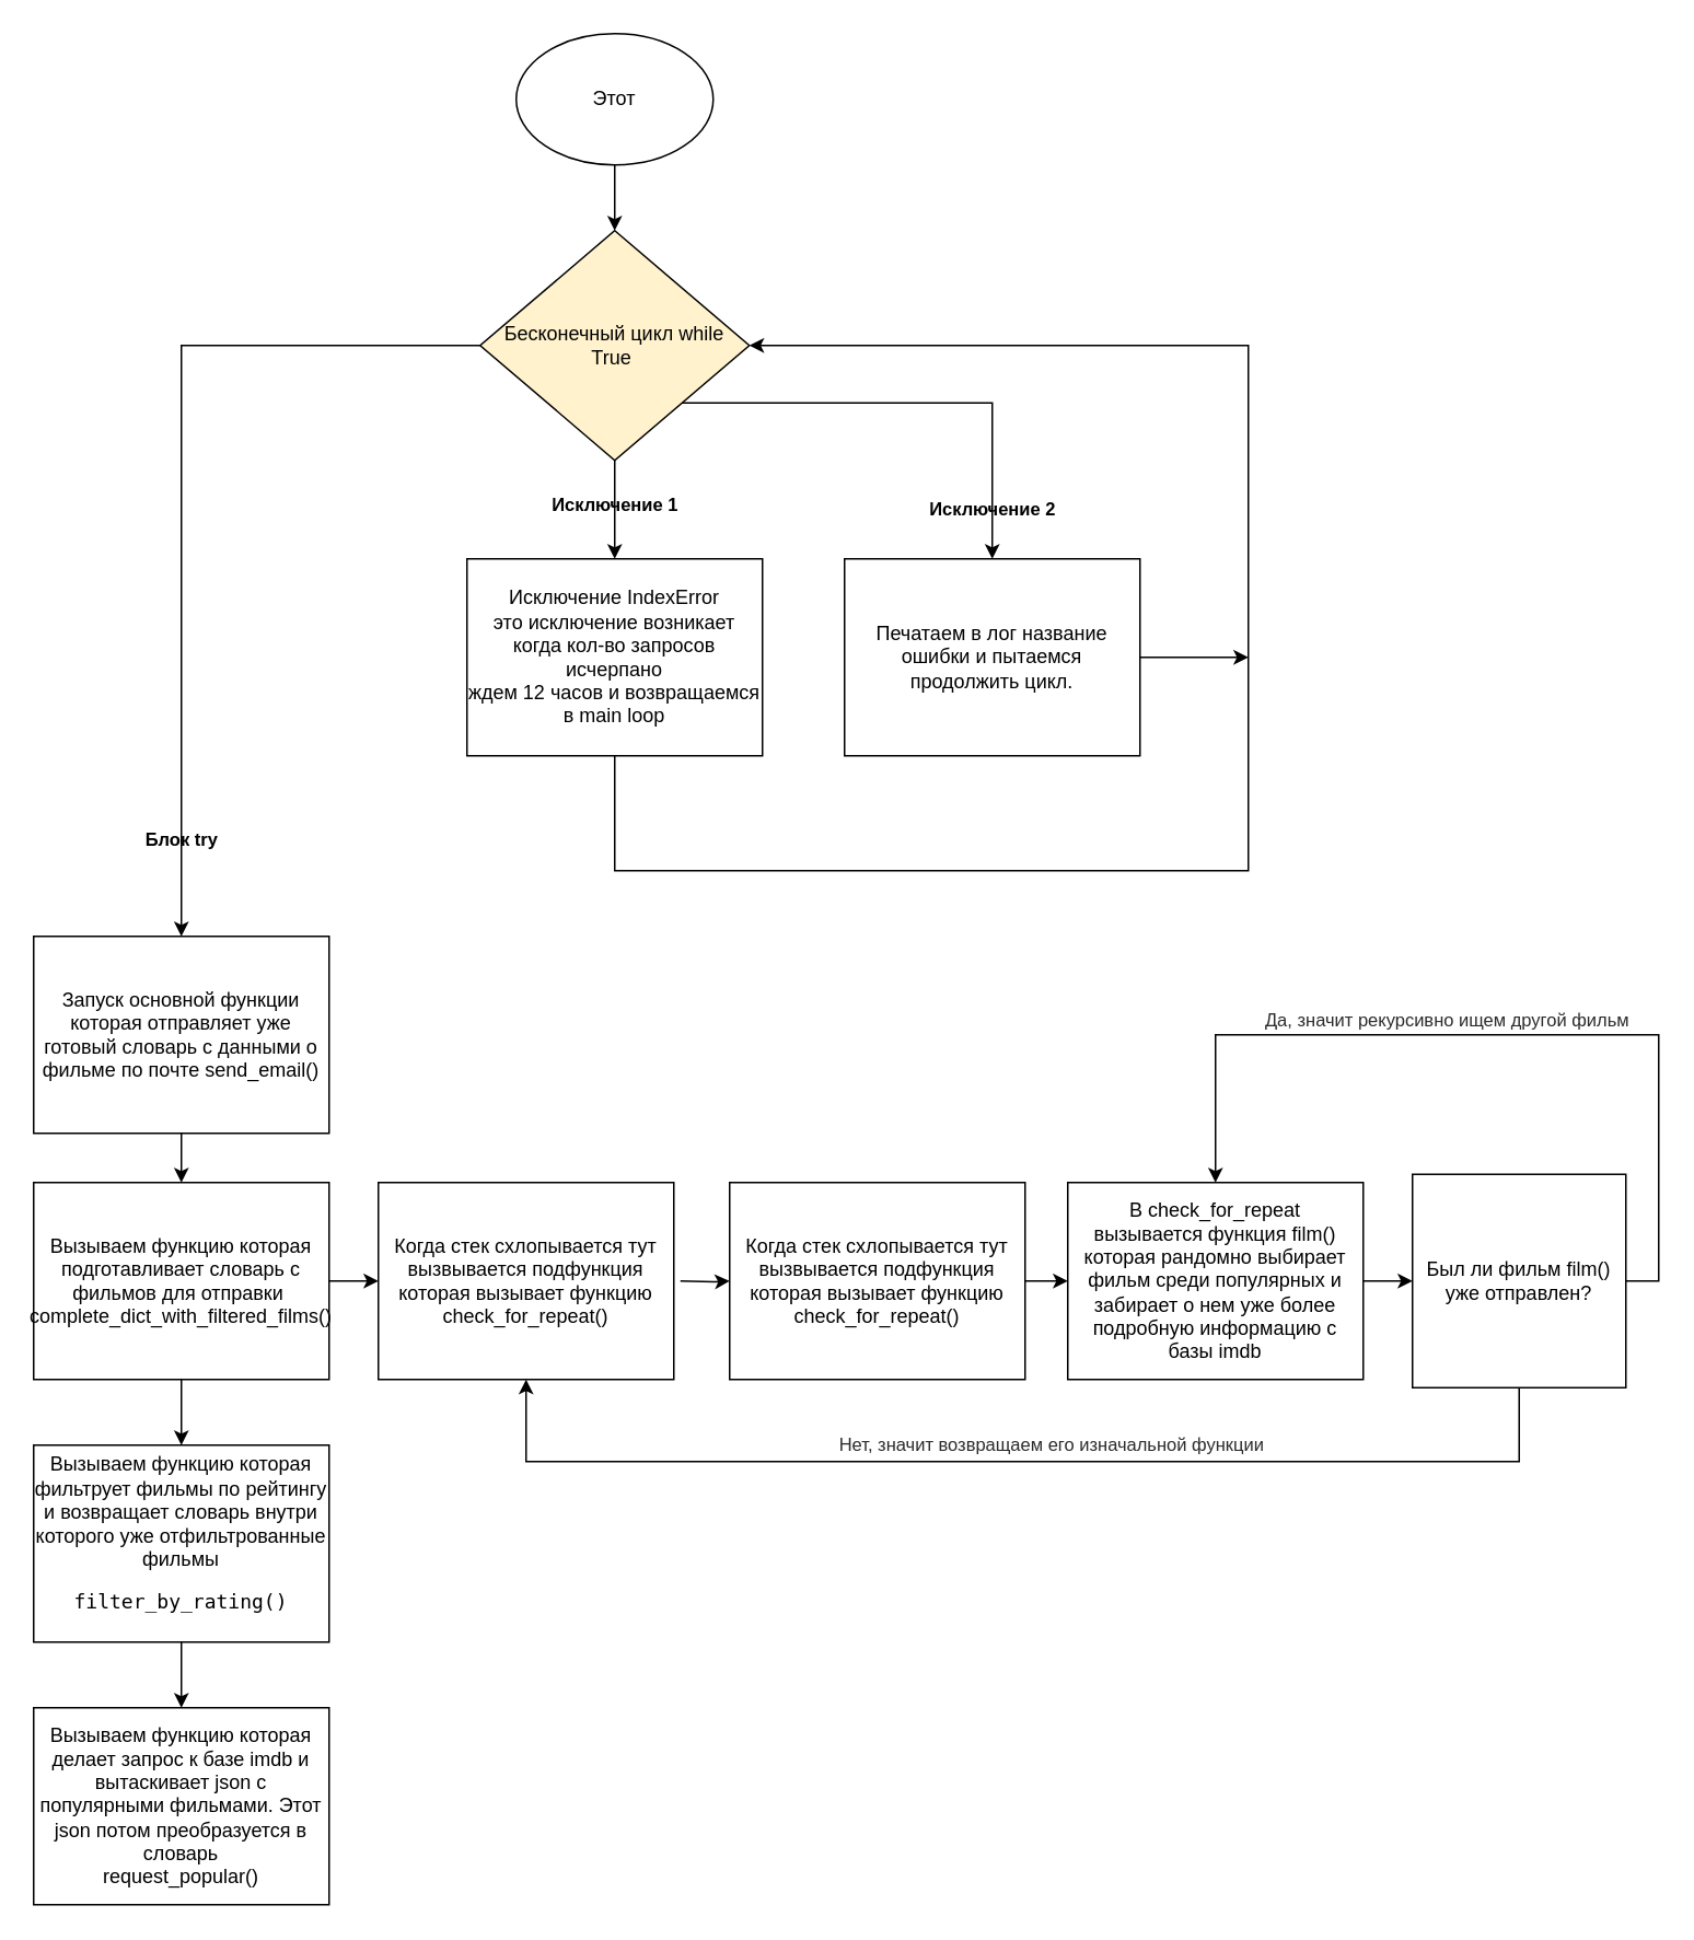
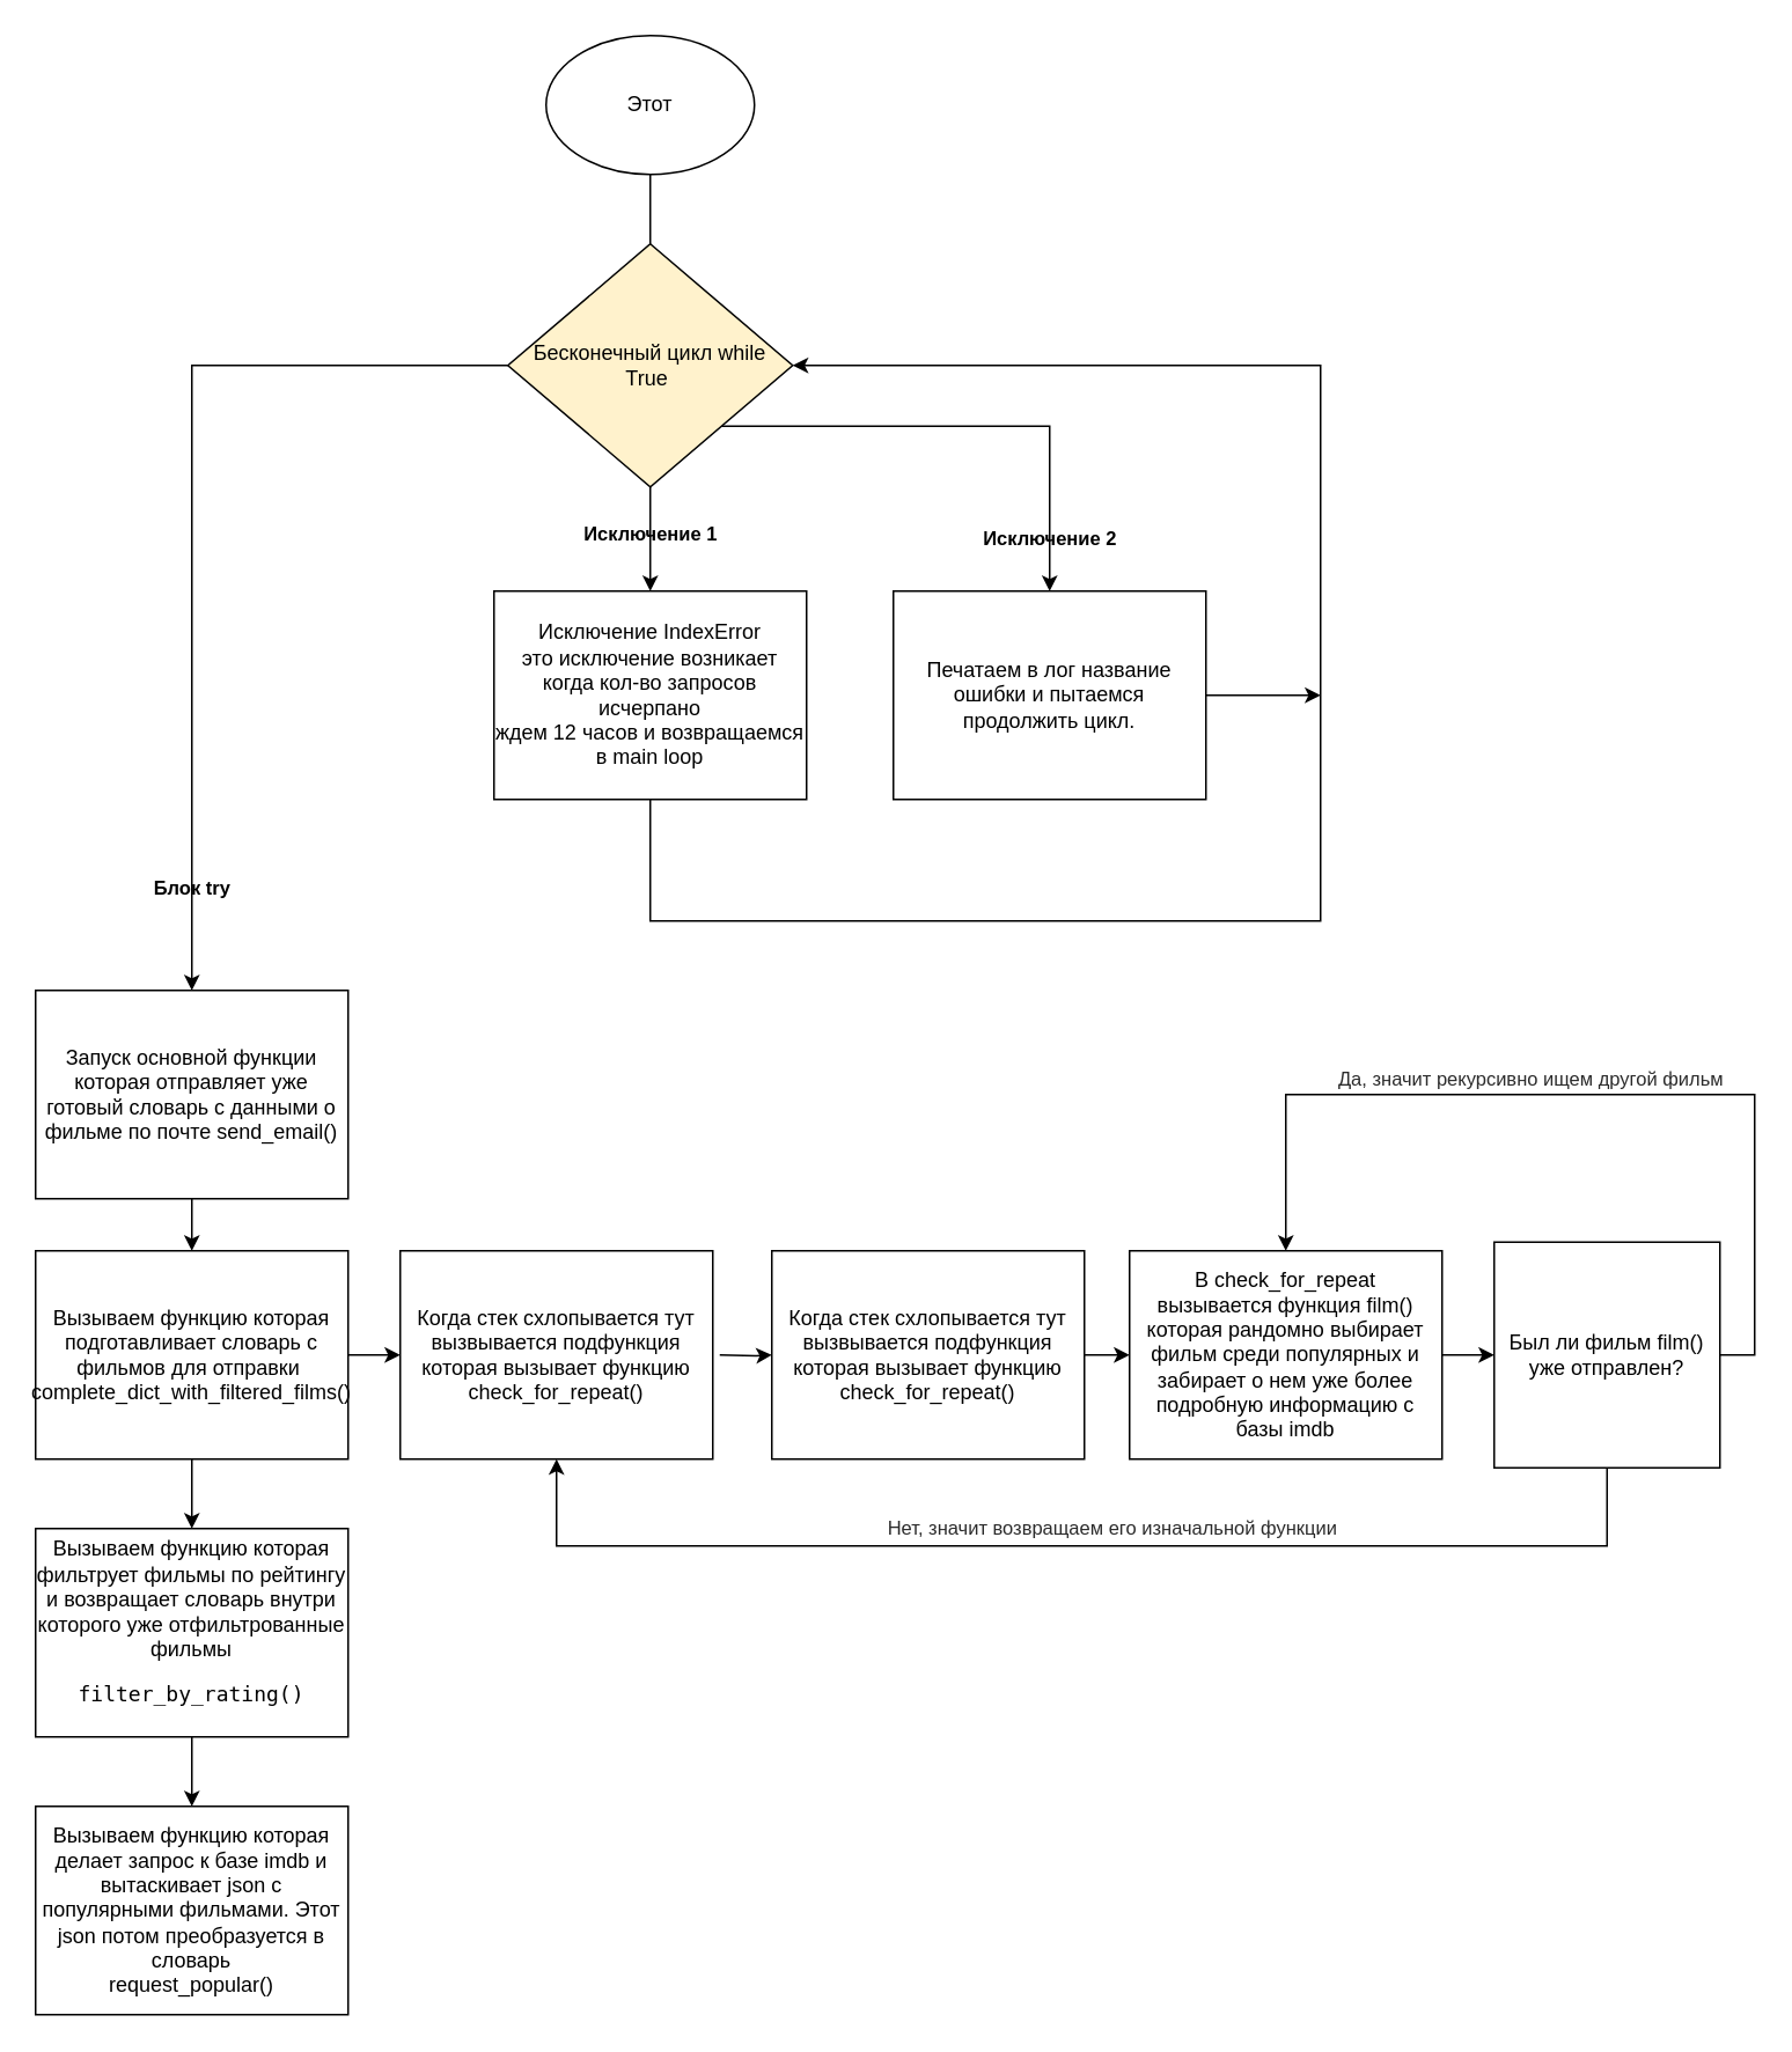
- <mxCell id="2" value="" style="edgeStyle=orthogonalEdgeStyle;rounded=0;orthogonalLoop=1;jettySize=auto;html=1;" edge="1" parent="1" source="3" target="7"><mxGeometry relative="1" as="geometry" /></mxCell>
+ <mxCell id="2" value="" style="edgeStyle=orthogonalEdgeStyle;rounded=0;orthogonalLoop=1;jettySize=auto;html=1;endArrow=none;" edge="1" parent="1" source="3" target="7"><mxGeometry relative="1" as="geometry" /></mxCell>
